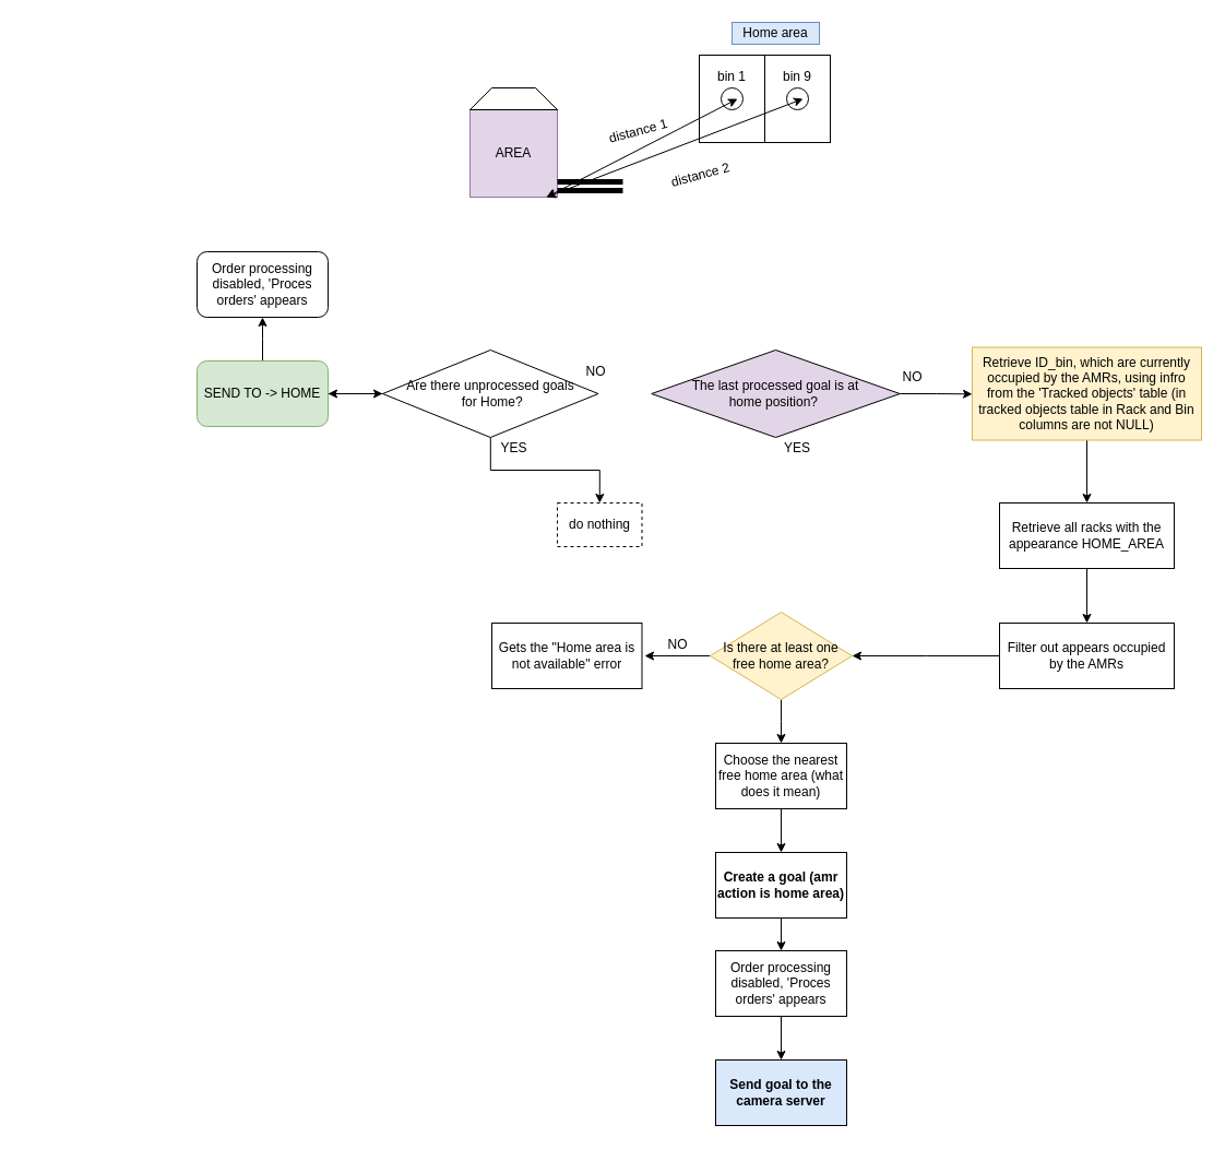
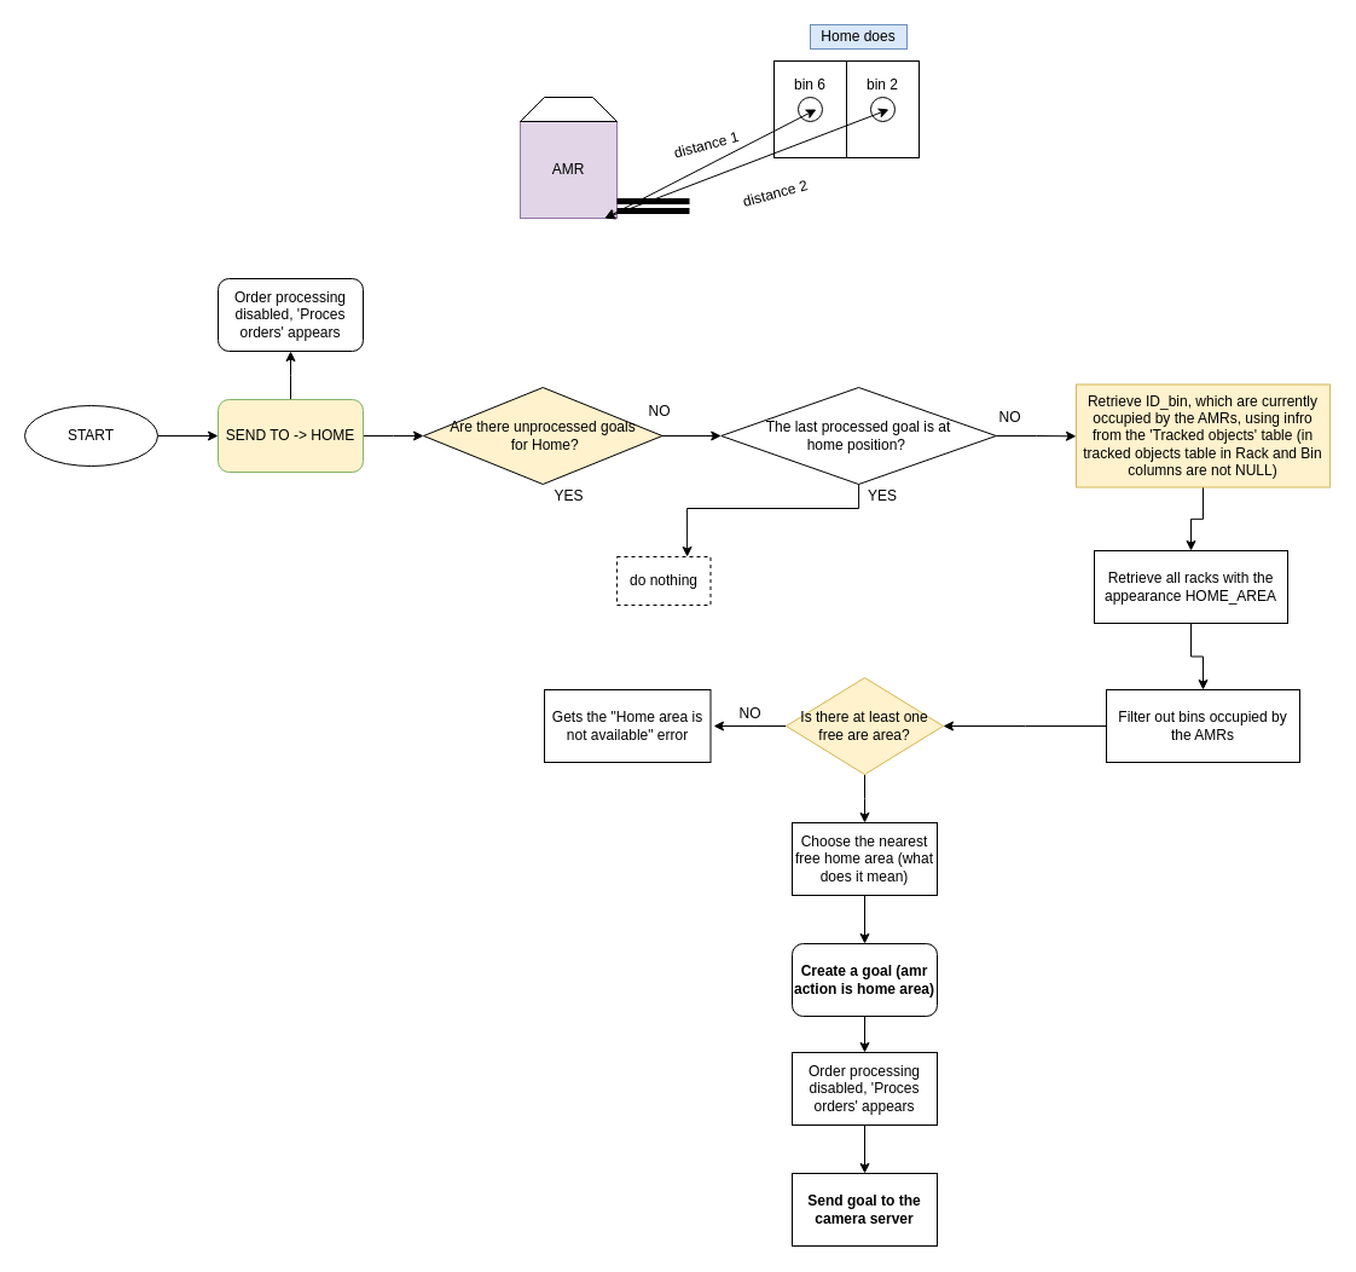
- <mxCell id="9" value="Home area" style="text;html=1;strokeColor=#6c8ebf;fillColor=#dae8fc;align=center;verticalAlign=middle;whiteSpace=wrap;rounded=0;" parent="1" vertex="1"><mxGeometry x="670" y="20" width="80" height="20" as="geometry" /></mxCell>
+ <mxCell id="9" value="Home does" style="text;html=1;strokeColor=#6c8ebf;fillColor=#dae8fc;align=center;verticalAlign=middle;whiteSpace=wrap;rounded=0;" parent="1" vertex="1"><mxGeometry x="670" y="20" width="80" height="20" as="geometry" /></mxCell>
- <mxCell id="7" value="bin 1" style="text;html=1;strokeColor=none;fillColor=none;align=center;verticalAlign=middle;whiteSpace=wrap;rounded=0;" parent="1" vertex="1"><mxGeometry x="650" y="60" width="40" height="20" as="geometry" /></mxCell>
+ <mxCell id="7" value="bin 6" style="text;html=1;strokeColor=none;fillColor=none;align=center;verticalAlign=middle;whiteSpace=wrap;rounded=0;" parent="1" vertex="1"><mxGeometry x="650" y="60" width="40" height="20" as="geometry" /></mxCell>
- <mxCell id="8" value="bin 9" style="text;html=1;strokeColor=none;fillColor=none;align=center;verticalAlign=middle;whiteSpace=wrap;rounded=0;" parent="1" vertex="1"><mxGeometry x="710" y="60" width="40" height="20" as="geometry" /></mxCell>
+ <mxCell id="8" value="bin 2" style="text;html=1;strokeColor=none;fillColor=none;align=center;verticalAlign=middle;whiteSpace=wrap;rounded=0;" parent="1" vertex="1"><mxGeometry x="710" y="60" width="40" height="20" as="geometry" /></mxCell>
- <mxCell id="10" value="AREA" style="whiteSpace=wrap;html=1;aspect=fixed;fillColor=#e1d5e7;strokeColor=#9673a6;" parent="1" vertex="1"><mxGeometry x="430" y="100" width="80" height="80" as="geometry" /></mxCell>
+ <mxCell id="10" value="AMR" style="whiteSpace=wrap;html=1;aspect=fixed;fillColor=#e1d5e7;strokeColor=#9673a6;" parent="1" vertex="1"><mxGeometry x="430" y="100" width="80" height="80" as="geometry" /></mxCell>
+ <mxCell id="14" value="START" style="ellipse;whiteSpace=wrap;html=1;" parent="1" vertex="1"><mxGeometry x="20" y="335" width="110" height="50" as="geometry" /></mxCell>
+ <mxCell id="13" style="edgeStyle=orthogonalEdgeStyle;rounded=0;orthogonalLoop=1;jettySize=auto;html=1;strokeWidth=1;" parent="1" source="14" target="4" edge="1"><mxGeometry relative="1" as="geometry" /></mxCell>
- <mxCell id="4" value="SEND TO -&amp;gt; HOME" style="rounded=1;whiteSpace=wrap;html=1;fillColor=#d5e8d4;strokeColor=#82b366;" parent="1" vertex="1"><mxGeometry x="180" y="330" width="120" height="60" as="geometry" /></mxCell>
+ <mxCell id="4" value="SEND TO -&amp;gt; HOME" style="rounded=1;whiteSpace=wrap;html=1;fillColor=#fff2cc;strokeColor=#82b366;" parent="1" vertex="1"><mxGeometry x="180" y="330" width="120" height="60" as="geometry" /></mxCell>
- <mxCell id="17" style="edgeStyle=orthogonalEdgeStyle;rounded=0;orthogonalLoop=1;jettySize=auto;html=1;strokeWidth=1;" parent="1" source="18" target="4" edge="1"><mxGeometry relative="1" as="geometry" /></mxCell>
+ <mxCell id="17" style="edgeStyle=orthogonalEdgeStyle;rounded=0;orthogonalLoop=1;jettySize=auto;html=1;strokeWidth=1;" parent="1" source="18" target="24" edge="1"><mxGeometry relative="1" as="geometry" /></mxCell>
- <mxCell id="18" value="Are there unprocessed goals&lt;br&gt;&amp;nbsp;for Home?" style="rhombus;whiteSpace=wrap;html=1;rounded=0;" parent="1" vertex="1"><mxGeometry x="350" y="320" width="197.5" height="80" as="geometry" /></mxCell>
+ <mxCell id="18" value="Are there unprocessed goals&lt;br&gt;&amp;nbsp;for Home?" style="rhombus;whiteSpace=wrap;html=1;rounded=0;fillColor=#fff2cc;" parent="1" vertex="1"><mxGeometry x="350" y="320" width="197.5" height="80" as="geometry" /></mxCell>
- <mxCell id="24" value="The last processed goal is at &lt;br&gt;home position?&amp;nbsp;" style="rhombus;whiteSpace=wrap;html=1;rounded=0;fillColor=#e1d5e7;" parent="1" vertex="1"><mxGeometry x="596.25" y="320" width="227.5" height="80" as="geometry" /></mxCell>
+ <mxCell id="24" value="The last processed goal is at &lt;br&gt;home position?&amp;nbsp;" style="rhombus;whiteSpace=wrap;html=1;rounded=0;" parent="1" vertex="1"><mxGeometry x="596.25" y="320" width="227.5" height="80" as="geometry" /></mxCell>
+ <mxCell id="22" style="edgeStyle=orthogonalEdgeStyle;rounded=0;orthogonalLoop=1;jettySize=auto;html=1;entryX=0.75;entryY=0;entryDx=0;entryDy=0;strokeWidth=1;" parent="1" source="24" target="19" edge="1"><mxGeometry relative="1" as="geometry"><Array as="points"><mxPoint x="710" y="420" /><mxPoint x="568" y="420" /></Array></mxGeometry></mxCell>
- <mxCell id="16" value="" style="edgeStyle=orthogonalEdgeStyle;rounded=0;orthogonalLoop=1;jettySize=auto;html=1;strokeWidth=1;" parent="1" source="18" target="19" edge="1"><mxGeometry relative="1" as="geometry" /></mxCell>
- <mxCell id="29" value="Retrieve all racks with the appearance HOME_AREA" style="whiteSpace=wrap;html=1;rounded=0;" parent="1" vertex="1"><mxGeometry x="915" y="460" width="160" height="60" as="geometry" /></mxCell>
+ <mxCell id="29" value="Retrieve all racks with the appearance HOME_AREA" style="whiteSpace=wrap;html=1;rounded=0;" parent="1" vertex="1"><mxGeometry x="905" y="455" width="160" height="60" as="geometry" /></mxCell>
- <mxCell id="34" value="Is there at least one free home area?" style="rhombus;whiteSpace=wrap;html=1;fillColor=#fff2cc;strokeColor=#d6b656;" parent="1" vertex="1"><mxGeometry x="650" y="560" width="130" height="80" as="geometry" /></mxCell>
+ <mxCell id="34" value="Is there at least one free are area?" style="rhombus;whiteSpace=wrap;html=1;fillColor=#fff2cc;strokeColor=#d6b656;" parent="1" vertex="1"><mxGeometry x="650" y="560" width="130" height="80" as="geometry" /></mxCell>
- <mxCell id="31" value="Filter out appears occupied by the AMRs" style="whiteSpace=wrap;html=1;rounded=0;" parent="1" vertex="1"><mxGeometry x="915" y="570" width="160" height="60" as="geometry" /></mxCell>
+ <mxCell id="31" value="Filter out bins occupied by the AMRs" style="whiteSpace=wrap;html=1;rounded=0;" parent="1" vertex="1"><mxGeometry x="915" y="570" width="160" height="60" as="geometry" /></mxCell>
- <mxCell id="50" value="Create a goal (amr action is home area)" style="rounded=0;whiteSpace=wrap;html=1;fontStyle=1" parent="1" vertex="1"><mxGeometry x="655" y="780" width="120" height="60" as="geometry" /></mxCell>
+ <mxCell id="50" value="Create a goal (amr action is home area)" style="whiteSpace=wrap;html=1;fontStyle=1;rounded=1;" parent="1" vertex="1"><mxGeometry x="655" y="780" width="120" height="60" as="geometry" /></mxCell>
- <mxCell id="42" value="Send goal to the camera server" style="rounded=0;whiteSpace=wrap;html=1;fontStyle=1;fillColor=#dae8fc;" parent="1" vertex="1"><mxGeometry x="655" y="970" width="120" height="60" as="geometry" /></mxCell>
+ <mxCell id="42" value="Send goal to the camera server" style="rounded=0;whiteSpace=wrap;html=1;fontStyle=1" parent="1" vertex="1"><mxGeometry x="655" y="970" width="120" height="60" as="geometry" /></mxCell>
